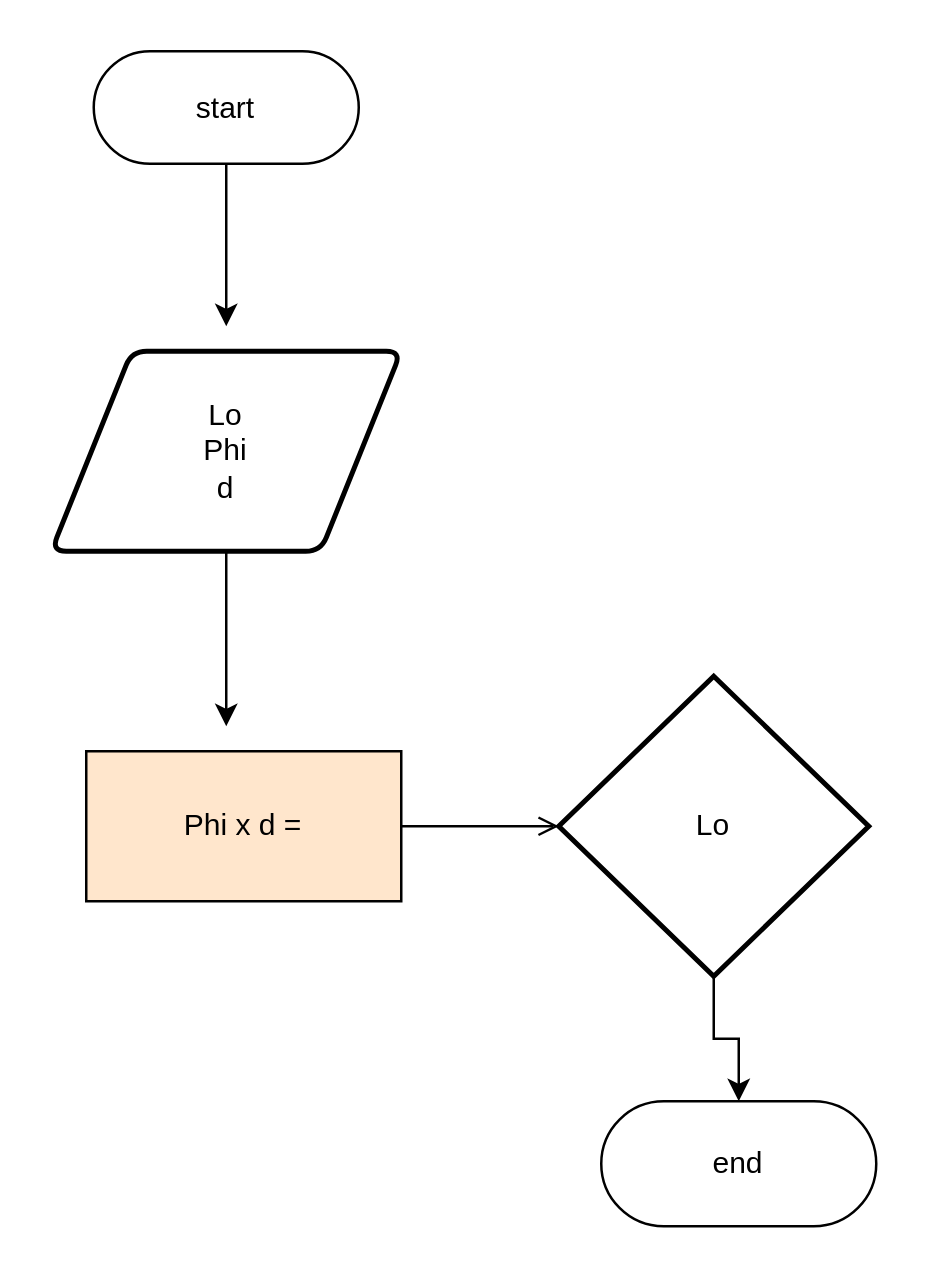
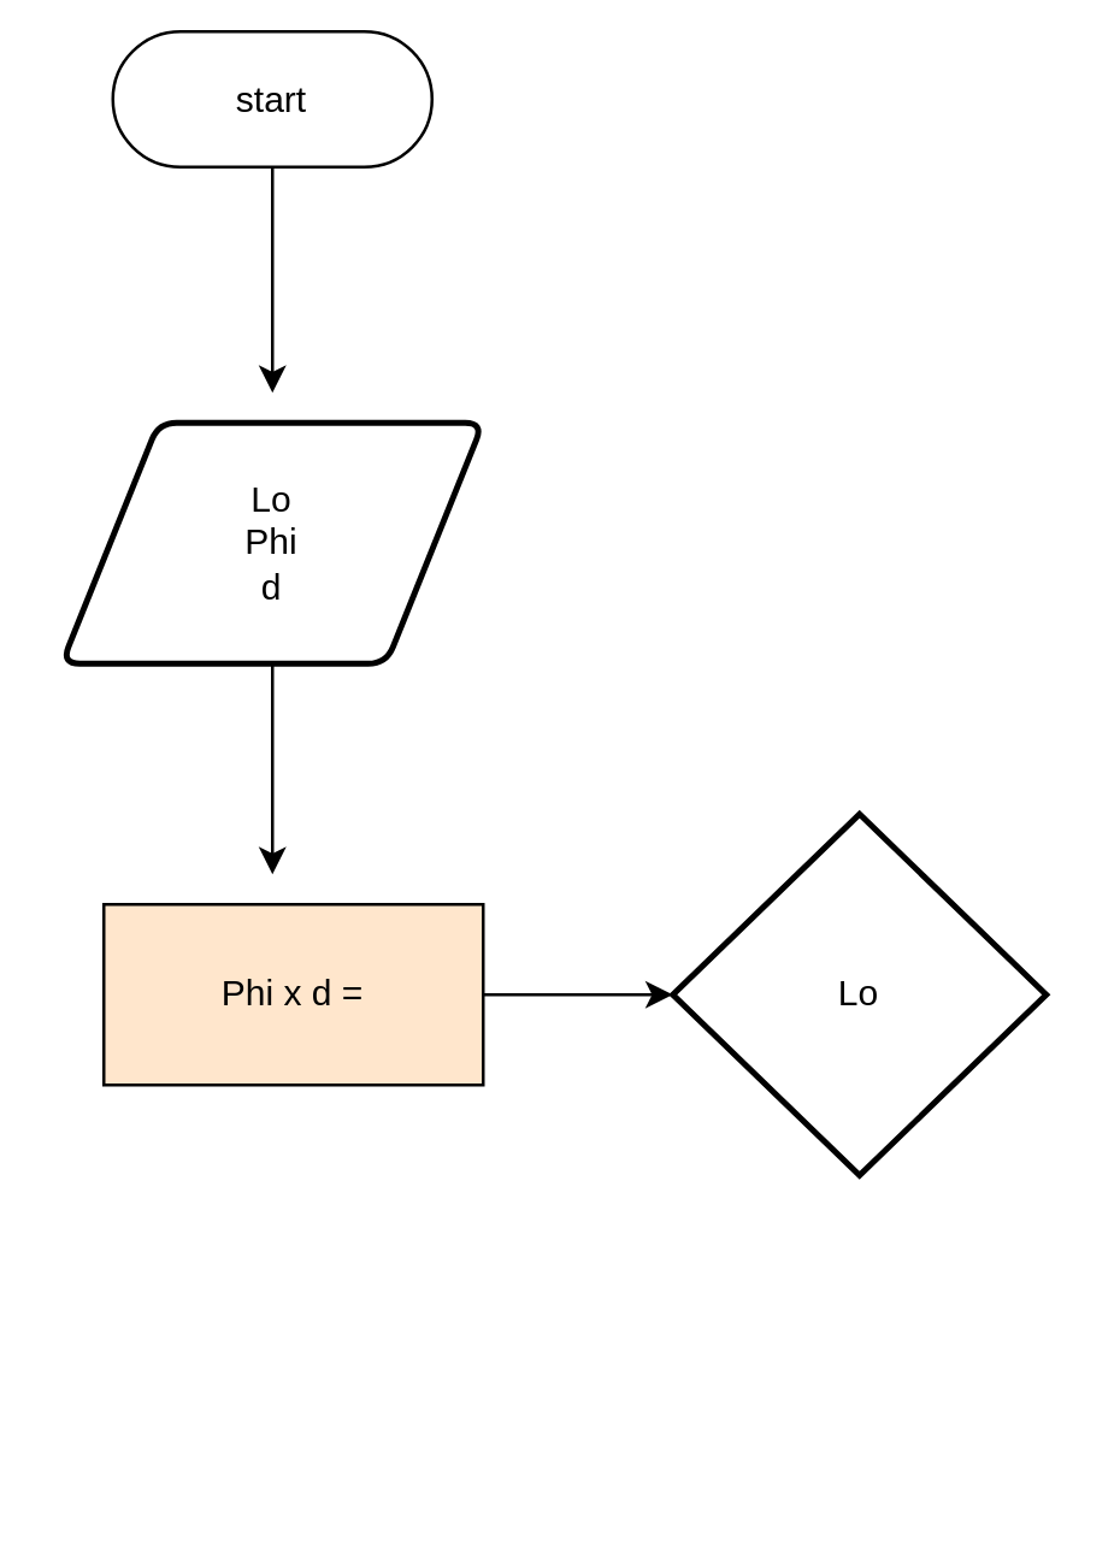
- <mxCell id="3" value="start" style="html=1;dashed=0;whiteSpace=wrap;shape=mxgraph.dfd.start" vertex="1" parent="1"><mxGeometry x="37" y="20" width="106" height="45" as="geometry" /></mxCell>
+ <mxCell id="3" value="start" style="html=1;dashed=0;whiteSpace=wrap;shape=mxgraph.dfd.start" vertex="1" parent="1"><mxGeometry x="37" y="10" width="106" height="45" as="geometry" /></mxCell>
- <mxCell id="8" style="edgeStyle=elbowEdgeStyle;rounded=0;orthogonalLoop=1;jettySize=auto;elbow=vertical;html=1;endArrow=open;" edge="1" parent="1" source="9" target="6"><mxGeometry relative="1" as="geometry"><mxPoint x="223" y="330" as="targetPoint" /></mxGeometry></mxCell>
+ <mxCell id="8" style="edgeStyle=elbowEdgeStyle;rounded=0;orthogonalLoop=1;jettySize=auto;elbow=vertical;html=1;" edge="1" parent="1" source="9" target="6"><mxGeometry relative="1" as="geometry"><mxPoint x="223" y="330" as="targetPoint" /></mxGeometry></mxCell>
- <mxCell id="10" style="edgeStyle=elbowEdgeStyle;rounded=0;orthogonalLoop=1;jettySize=auto;elbow=vertical;html=1;exitX=0.5;exitY=1;exitDx=0;exitDy=0;exitPerimeter=0;" edge="1" parent="1" source="6" target="7"><mxGeometry relative="1" as="geometry" /></mxCell>
- <mxCell id="7" value="end" style="html=1;dashed=0;whiteSpace=wrap;shape=mxgraph.dfd.start" vertex="1" parent="1"><mxGeometry x="240" y="440" width="110" height="50" as="geometry" /></mxCell>
